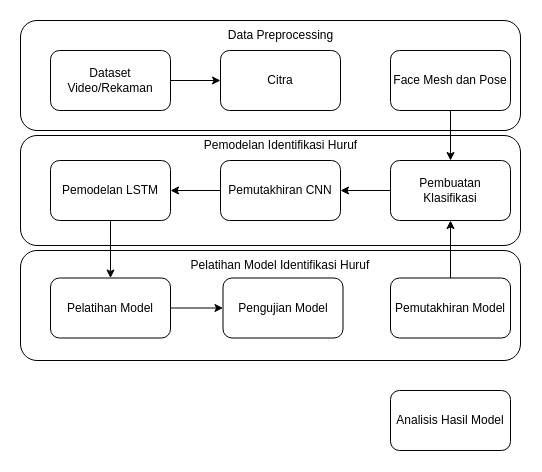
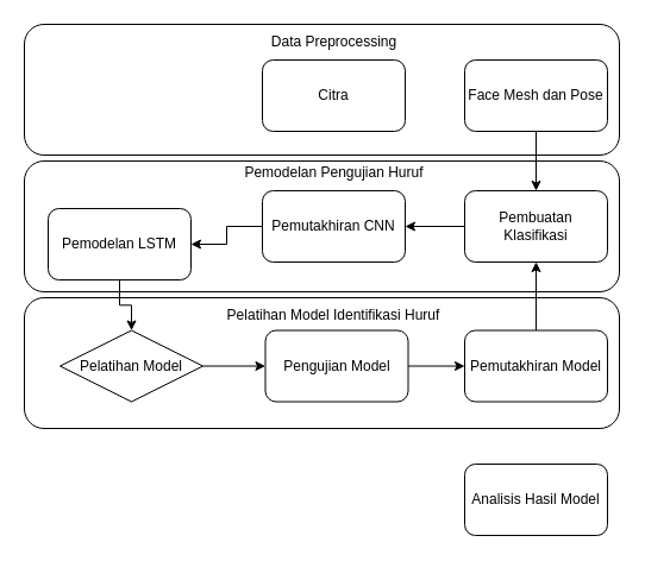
- <mxCell id="6" value="Dataset Video/Rekaman" style="rounded=1;whiteSpace=wrap;html=1;" parent="1" vertex="1"><mxGeometry x="50" y="50" width="120" height="60" as="geometry" /></mxCell>
- <mxCell id="5" value="" style="edgeStyle=orthogonalEdgeStyle;rounded=0;orthogonalLoop=1;jettySize=auto;html=1;" parent="1" source="6" target="7" edge="1"><mxGeometry relative="1" as="geometry" /></mxCell>
- <mxCell id="17" value="Pemodelan Identifikasi Huruf" style="text;html=1;strokeColor=none;fillColor=none;align=center;verticalAlign=middle;whiteSpace=wrap;rounded=0;" parent="1" vertex="1"><mxGeometry x="193.75" y="130" width="172.5" height="30" as="geometry" /></mxCell>
+ <mxCell id="17" value="Pemodelan Pengujian Huruf" style="text;html=1;strokeColor=none;fillColor=none;align=center;verticalAlign=middle;whiteSpace=wrap;rounded=0;" parent="1" vertex="1"><mxGeometry x="193.75" y="130" width="172.5" height="30" as="geometry" /></mxCell>
- <mxCell id="15" value="Pemodelan LSTM" style="rounded=1;whiteSpace=wrap;html=1;" parent="1" vertex="1"><mxGeometry x="50" y="160" width="120" height="60" as="geometry" /></mxCell>
+ <mxCell id="15" value="Pemodelan LSTM" style="rounded=1;whiteSpace=wrap;html=1;" parent="1" vertex="1"><mxGeometry x="40" y="175" width="120" height="60" as="geometry" /></mxCell>
- <mxCell id="19" value="Pelatihan Model" style="rounded=1;whiteSpace=wrap;html=1;" parent="1" vertex="1"><mxGeometry x="50" y="277.5" width="120" height="60" as="geometry" /></mxCell>
+ <mxCell id="19" value="Pelatihan Model" style="rhombus;whiteSpace=wrap;html=1;" parent="1" vertex="1"><mxGeometry x="50" y="277.5" width="120" height="60" as="geometry" /></mxCell>
+ <mxCell id="21" value="" style="edgeStyle=orthogonalEdgeStyle;rounded=0;orthogonalLoop=1;jettySize=auto;html=1;" parent="1" source="22" target="24" edge="1"><mxGeometry relative="1" as="geometry" /></mxCell>
